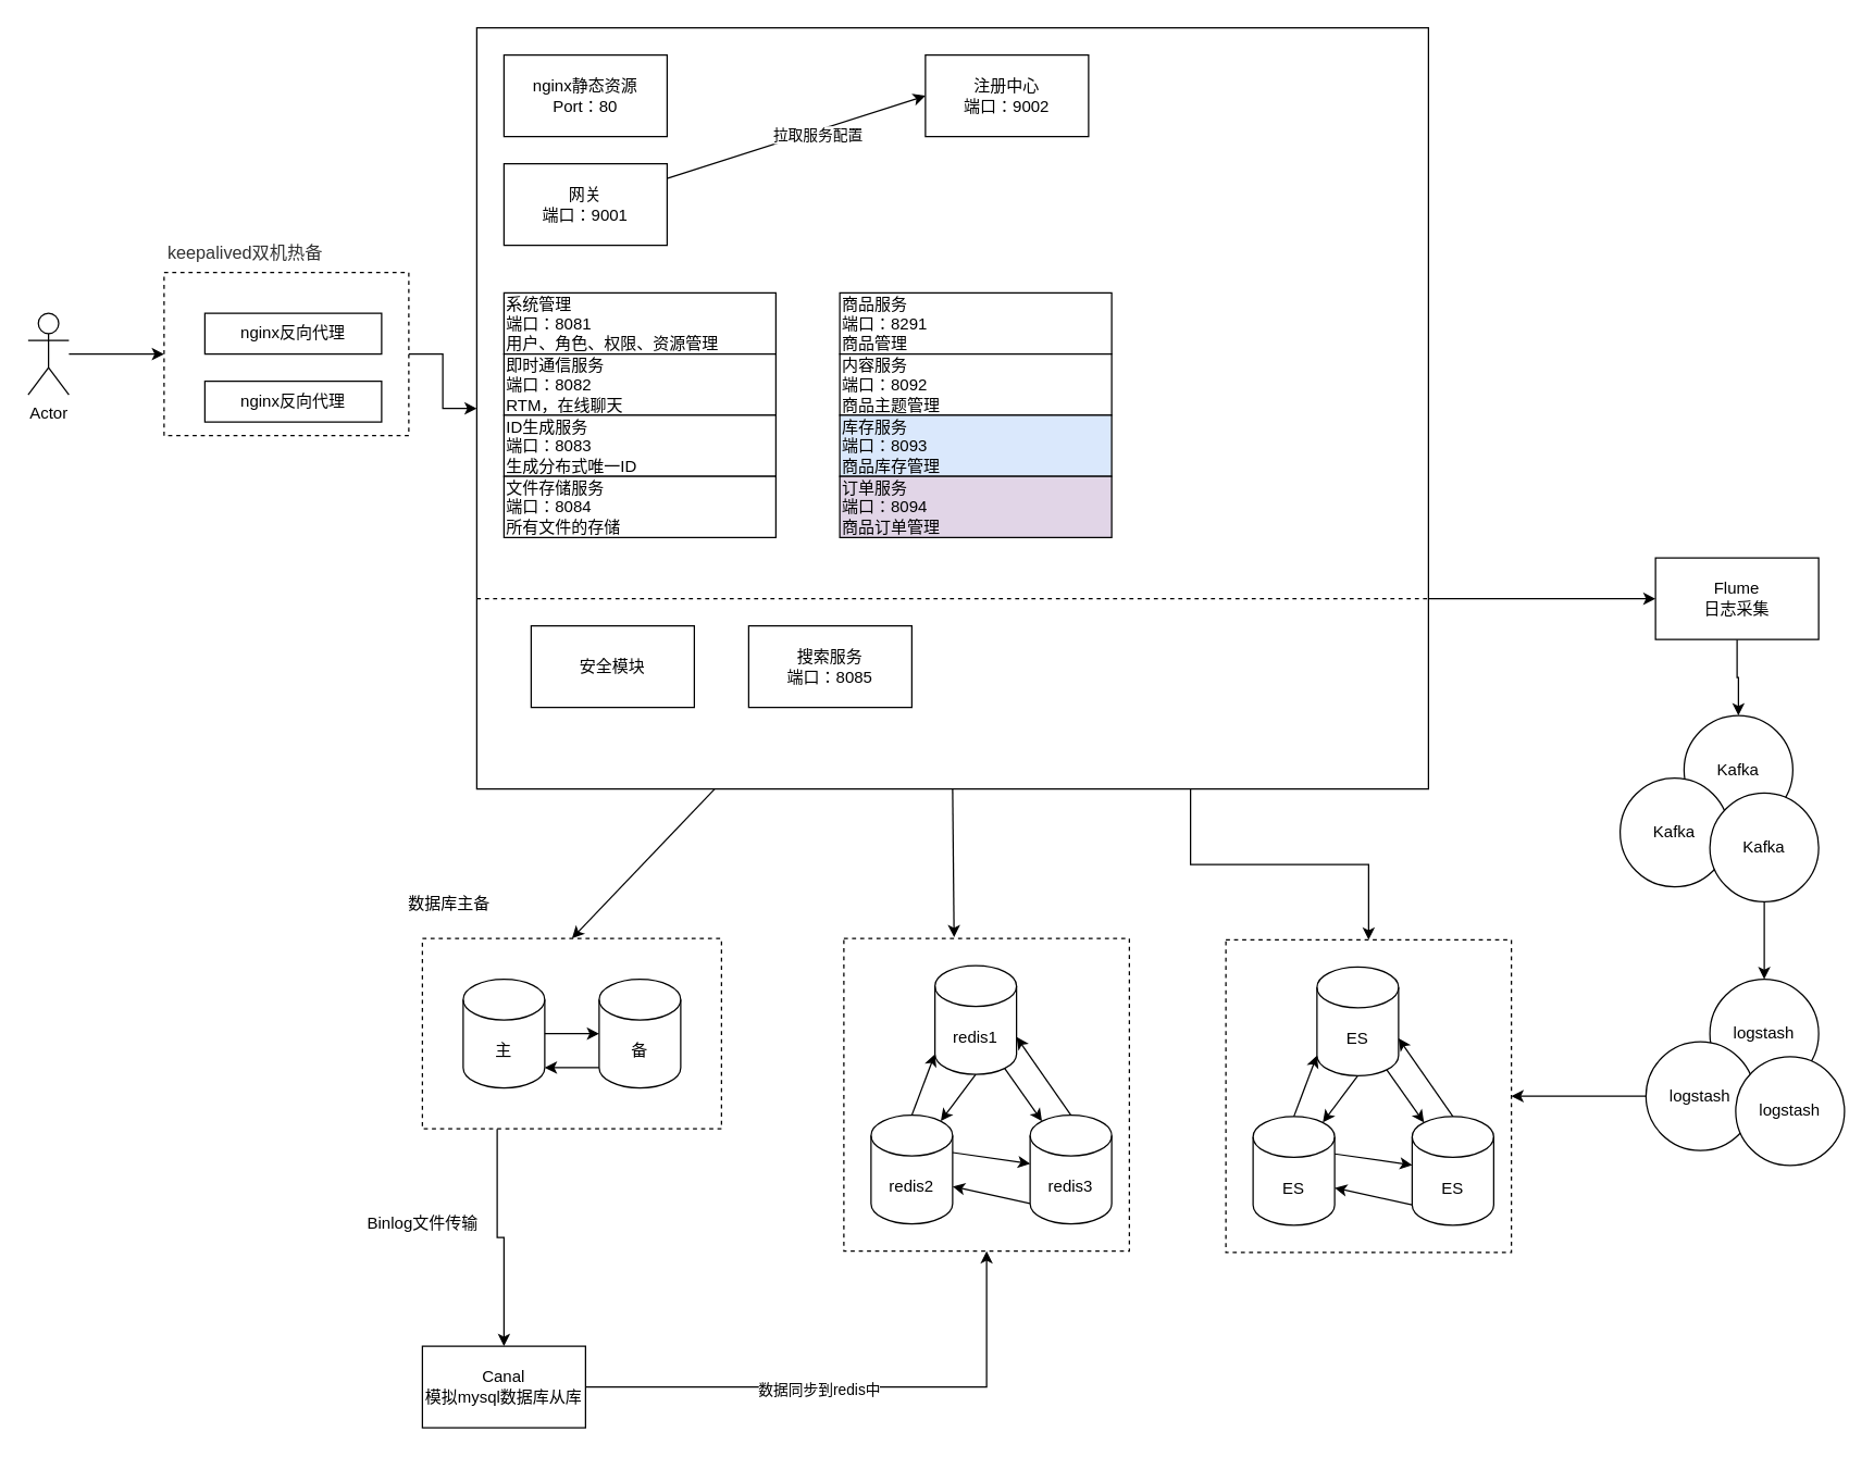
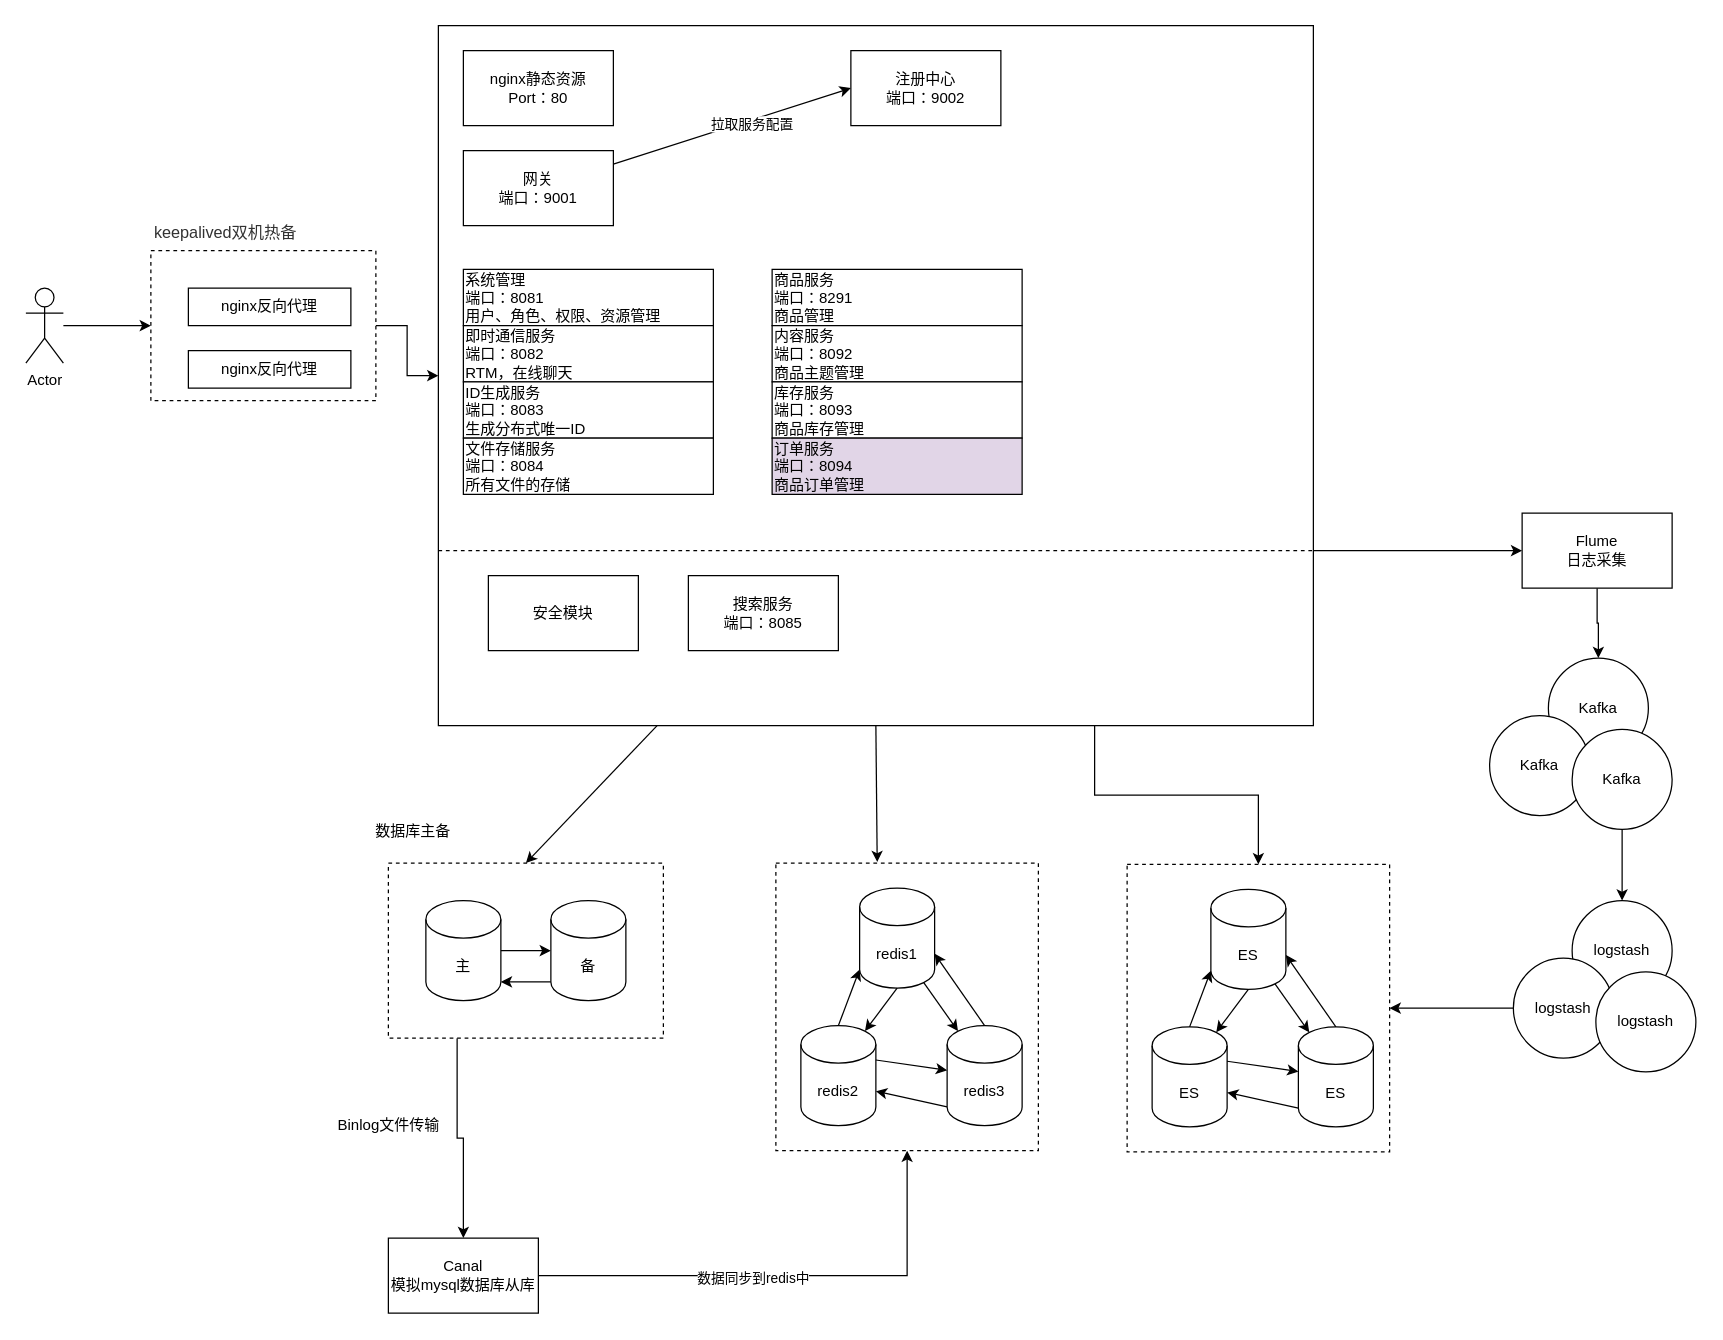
- <mxCell id="23" value="库存服务&lt;br&gt;端口：8093&lt;br&gt;商品库存管理" style="rounded=0;whiteSpace=wrap;html=1;align=left;fillColor=#dae8fc;" vertex="1" parent="1"><mxGeometry x="617" y="305" width="200" height="45" as="geometry" /></mxCell>
+ <mxCell id="23" value="库存服务&lt;br&gt;端口：8093&lt;br&gt;商品库存管理" style="rounded=0;whiteSpace=wrap;html=1;align=left;" vertex="1" parent="1"><mxGeometry x="617" y="305" width="200" height="45" as="geometry" /></mxCell>
